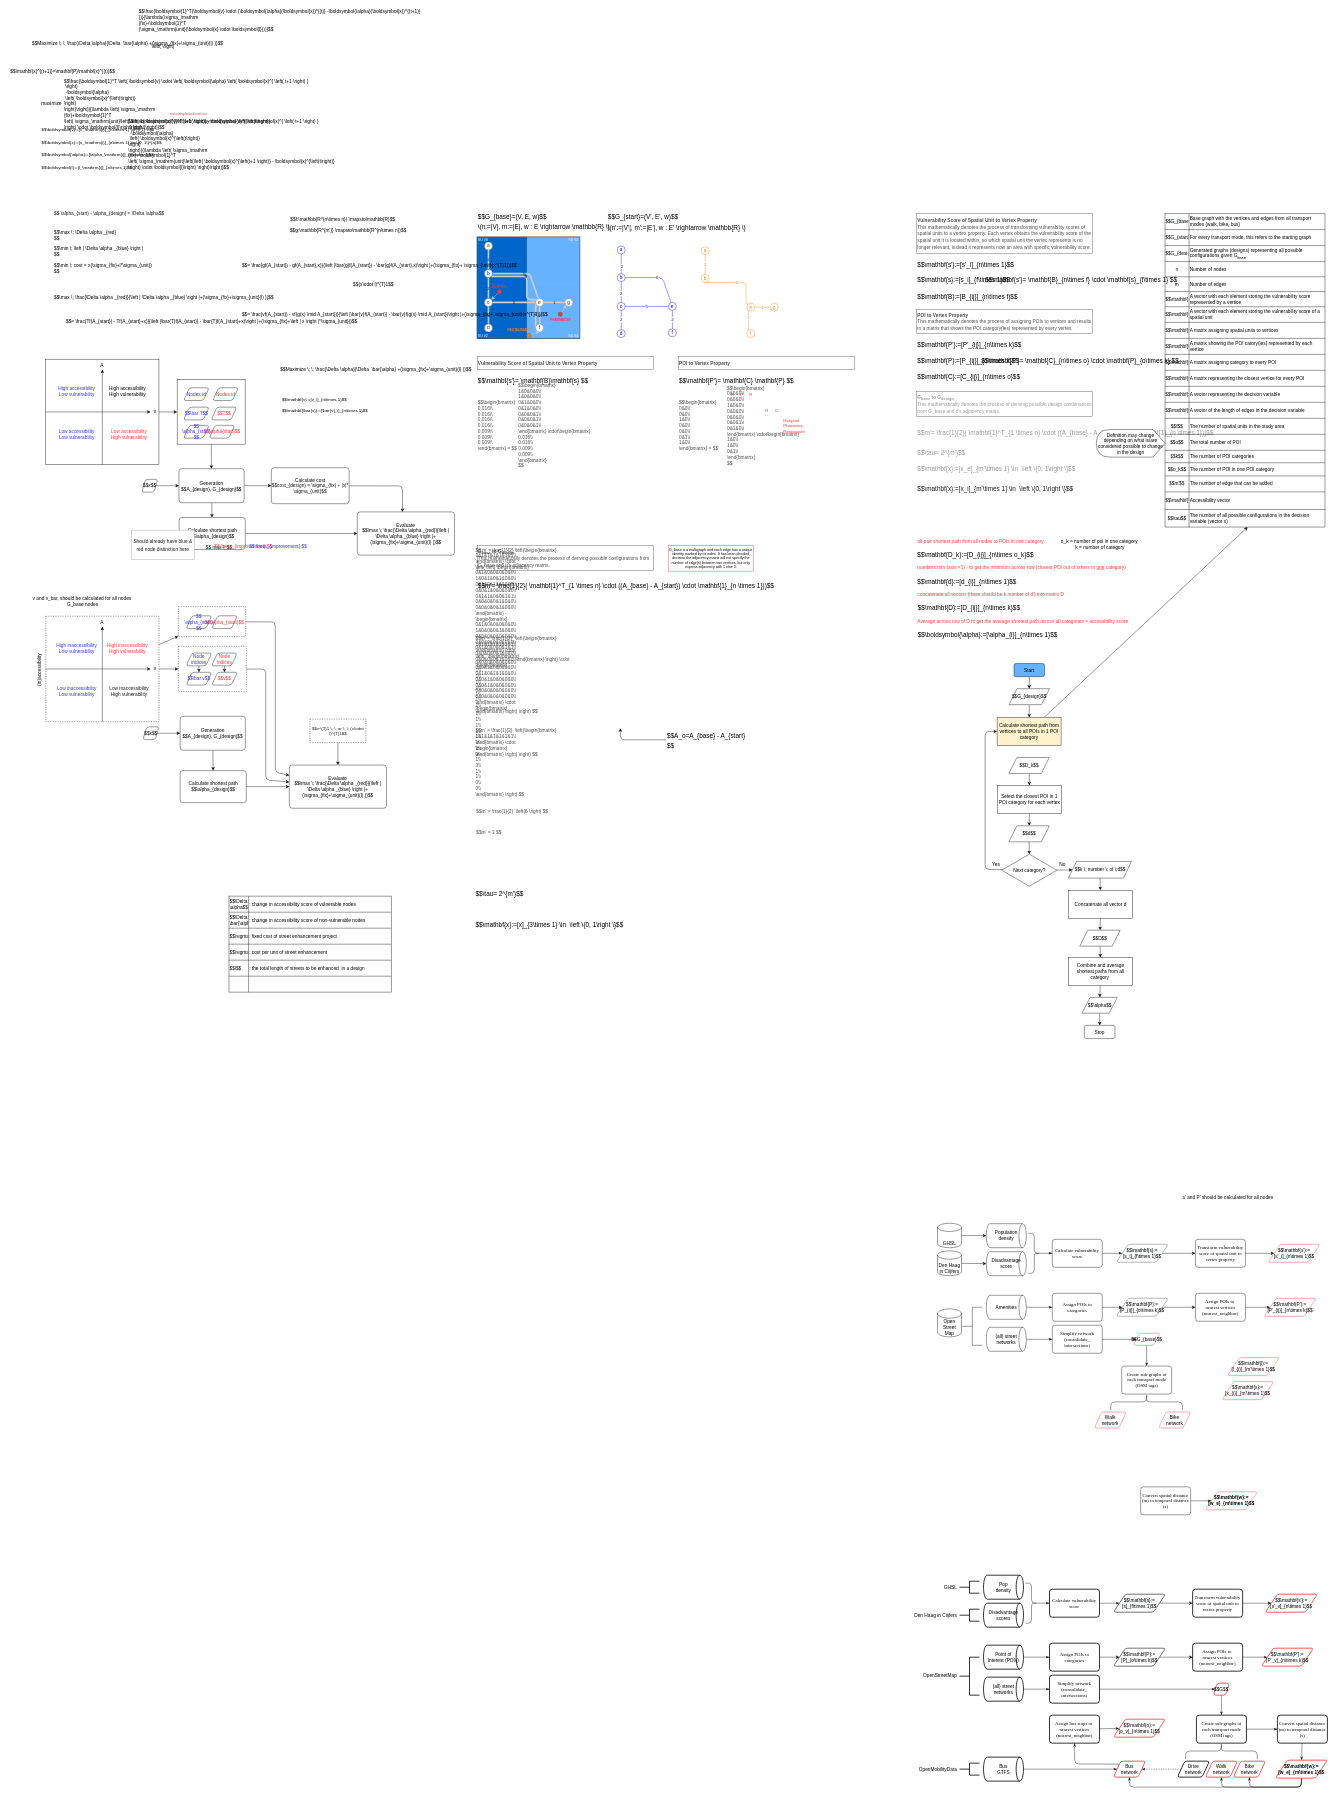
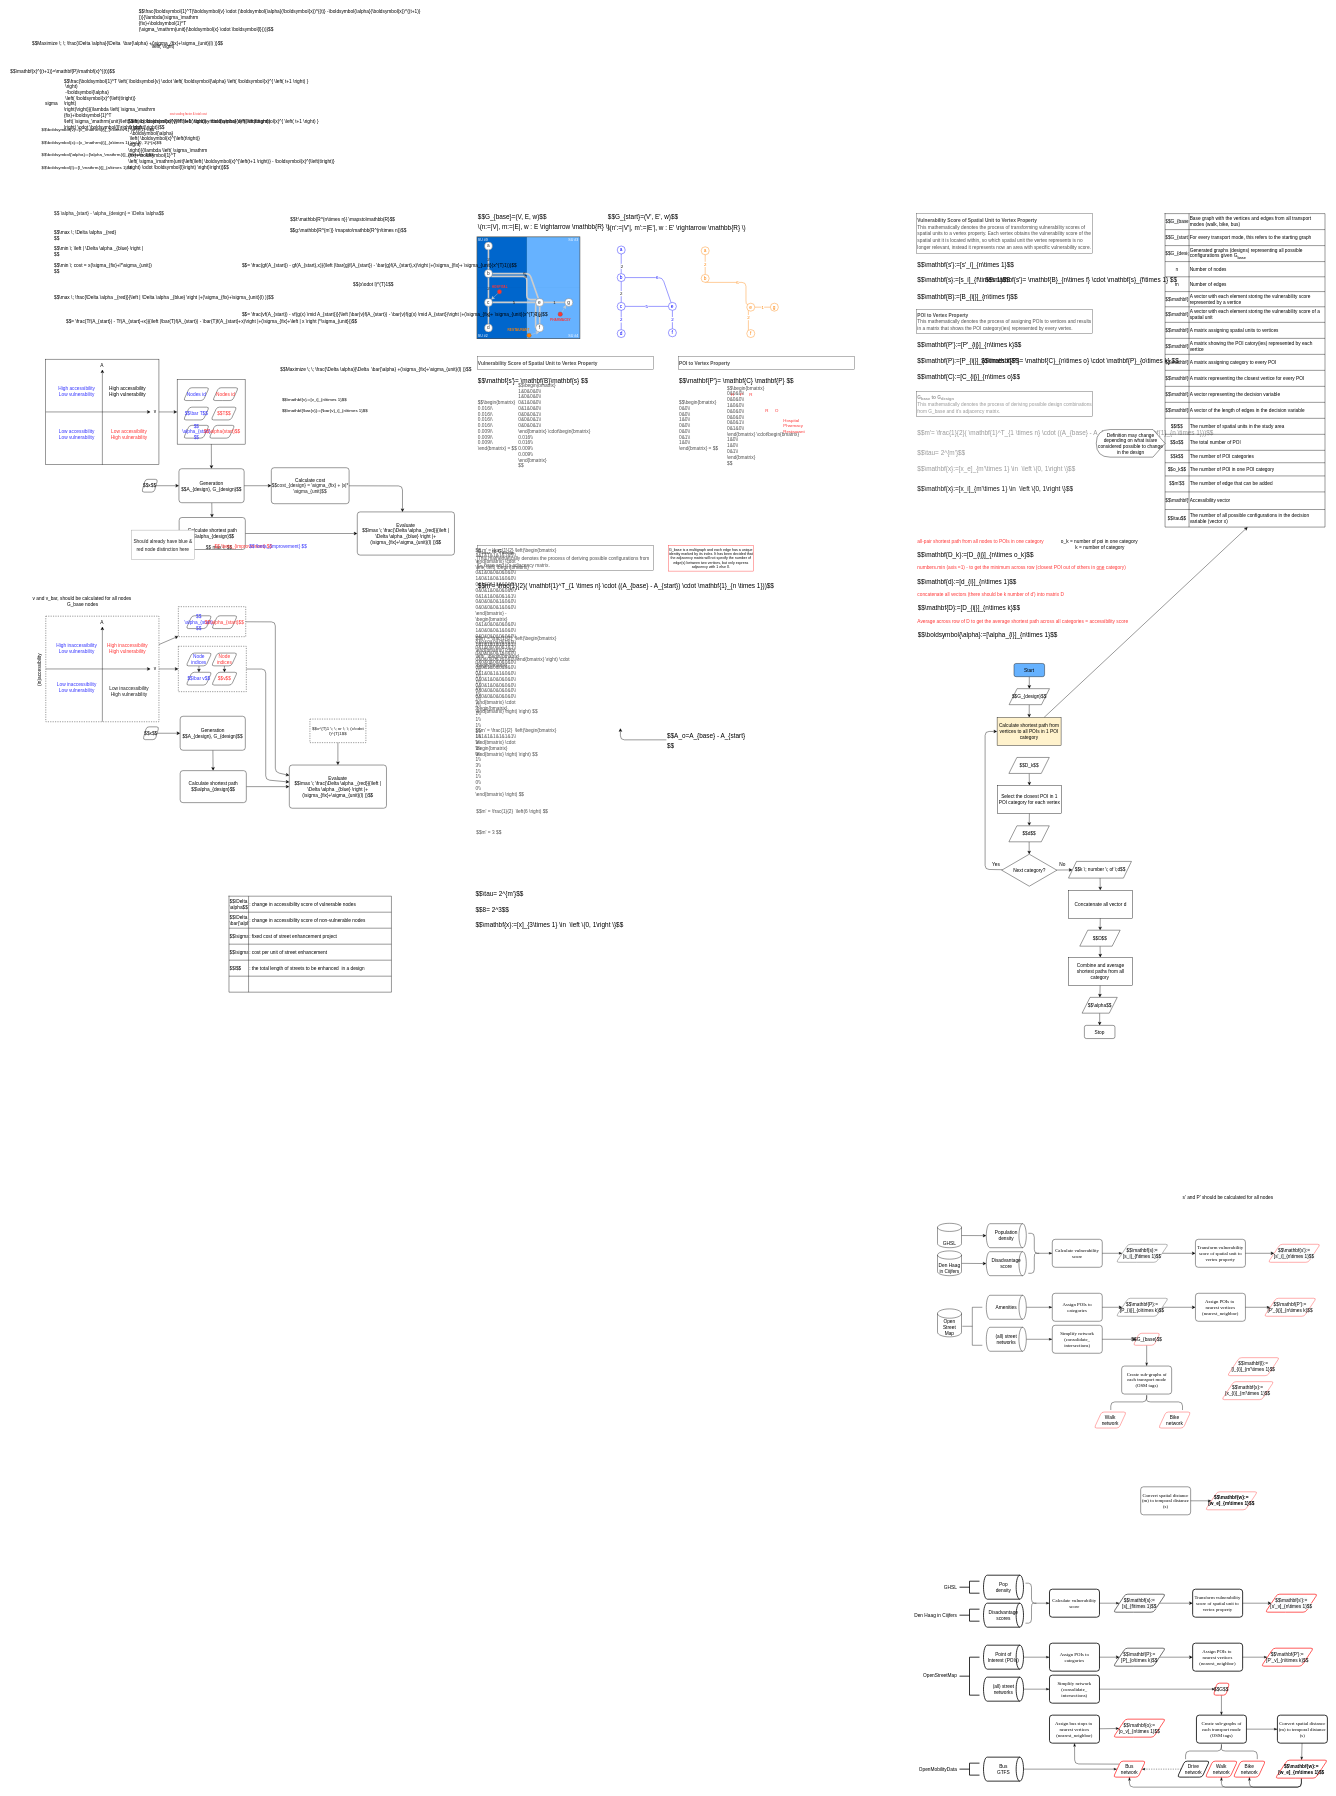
- <mxCell id="409" value="maximize" style="text;html=1;align=center;verticalAlign=middle;resizable=0;points=[];autosize=1;strokeColor=none;fillColor=none;" parent="1" vertex="1"><mxGeometry x="97" y="250" width="61" height="18" as="geometry" /></mxCell>
+ <mxCell id="409" value="sigma" style="text;html=1;align=center;verticalAlign=middle;resizable=0;points=[];autosize=1;strokeColor=none;fillColor=none;" parent="1" vertex="1"><mxGeometry x="97" y="250" width="61" height="18" as="geometry" /></mxCell>
- <mxCell id="190" value="G_base is a multigraph and each edge has a unique identity marked by its index. It has been decided decision the adjacency matrix will not specify the number of edge(s) between two vertices, but only express adjacency with 1 else 0." style="rounded=0;whiteSpace=wrap;html=1;labelBackgroundColor=none;fontSize=9;strokeColor=#FF3333;" parent="1" vertex="1"><mxGeometry x="1671" y="1363" width="213" height="64" as="geometry" /></mxCell>
+ <mxCell id="190" value="G_base is a multigraph and each edge has a unique identity marked by its index. It has been decided that the adjacency matrix will not specify the number of edge(s) between two vertices, but only express adjacency with 1 else 0." style="rounded=0;whiteSpace=wrap;html=1;labelBackgroundColor=none;fontSize=9;strokeColor=#FF3333;" parent="1" vertex="1"><mxGeometry x="1671" y="1363" width="213" height="64" as="geometry" /></mxCell>
- <mxCell id="299" value="Low inaccessibility&lt;br&gt;Low vulnerability" style="text;html=1;align=center;verticalAlign=middle;resizable=0;points=[];autosize=1;strokeColor=none;fillColor=none;fontColor=#3333FF;" parent="1" vertex="1"><mxGeometry x="136.5" y="1712.75" width="109" height="32" as="geometry" /></mxCell>
+ <mxCell id="299" value="Low inaccessibility&lt;br&gt;Low vulnerability" style="text;html=1;align=center;verticalAlign=middle;resizable=0;points=[];autosize=1;strokeColor=none;fillColor=none;fontColor=#3333FF;" parent="1" vertex="1"><mxGeometry x="136.5" y="1702.75" width="109" height="32" as="geometry" /></mxCell>
+ <mxCell id="186" value="&lt;span style=&quot;font-weight: normal&quot;&gt;&lt;font style=&quot;font-size: 16px&quot;&gt;$$8= 2^3$$&lt;/font&gt;&lt;/span&gt;" style="text;html=1;align=left;verticalAlign=middle;resizable=0;points=[];autosize=1;strokeColor=none;fillColor=none;fontSize=20;fontFamily=Helvetica;fontColor=#000000;fontStyle=1" parent="1" vertex="1"><mxGeometry x="1187" y="2257" width="100" height="30" as="geometry" /></mxCell>
